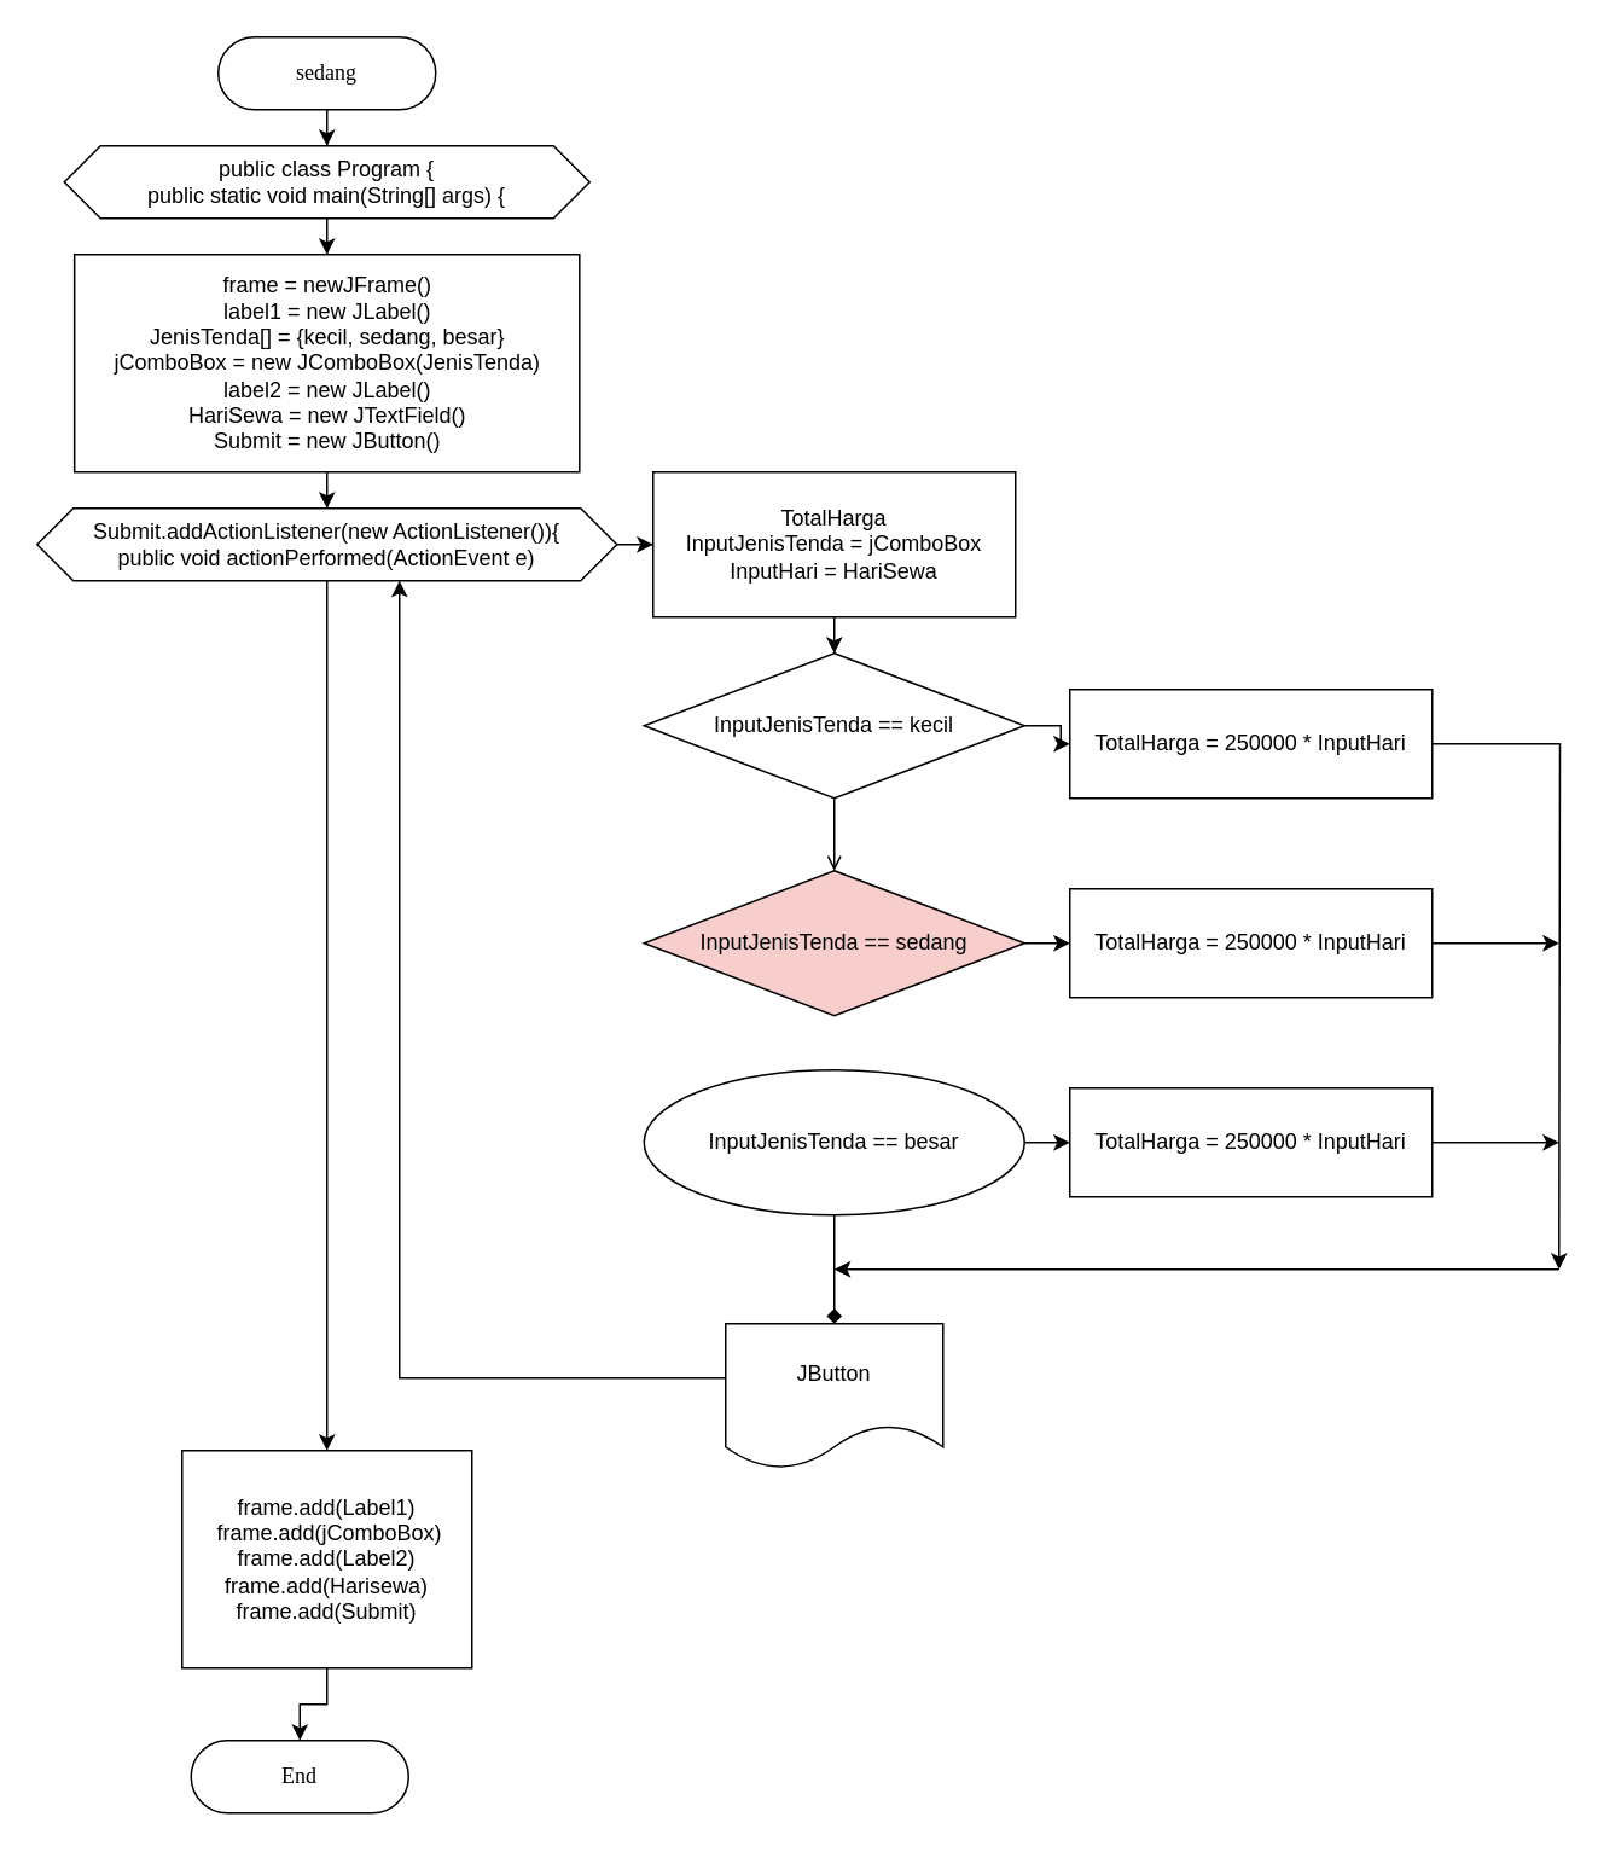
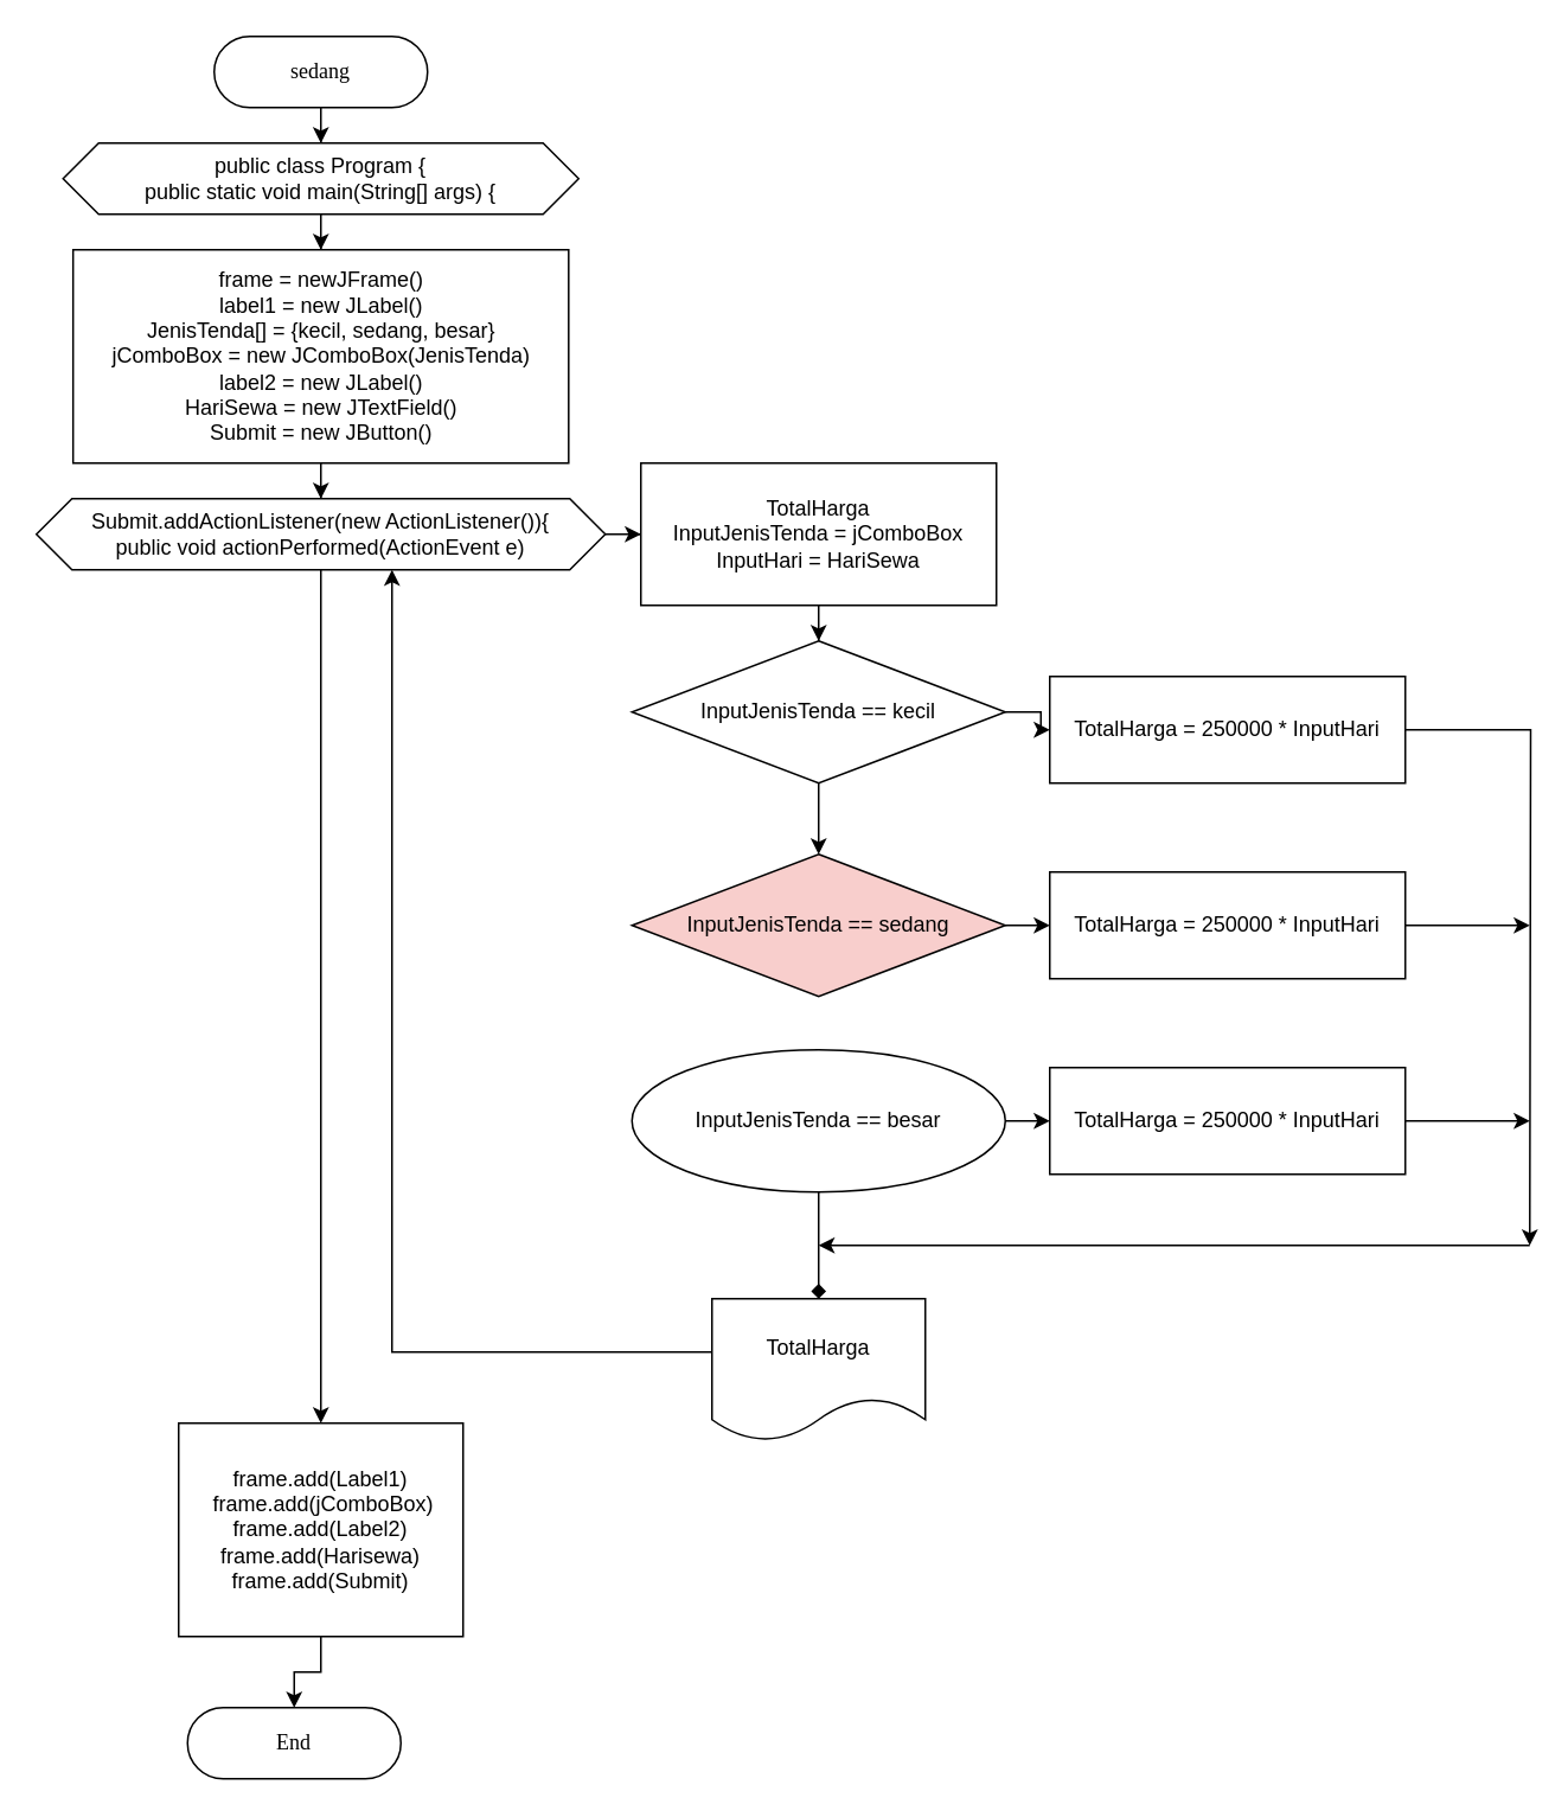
- <mxCell id="13" style="edgeStyle=orthogonalEdgeStyle;rounded=0;orthogonalLoop=1;jettySize=auto;html=1;fontSize=12;strokeColor=#000000;fontColor=#000000;endArrow=open;" edge="1" parent="1" source="15" target="17"><mxGeometry relative="1" as="geometry" /></mxCell>
+ <mxCell id="13" style="edgeStyle=orthogonalEdgeStyle;rounded=0;orthogonalLoop=1;jettySize=auto;html=1;fontSize=12;strokeColor=#000000;fontColor=#000000;" edge="1" parent="1" source="15" target="17"><mxGeometry relative="1" as="geometry" /></mxCell>
- <mxCell id="28" value="JButton" style="shape=document;whiteSpace=wrap;html=1;boundedLbl=1;strokeColor=#000000;fontColor=#000000;" vertex="1" parent="1"><mxGeometry x="400" y="730" width="120" height="80" as="geometry" /></mxCell>
+ <mxCell id="28" value="TotalHarga" style="shape=document;whiteSpace=wrap;html=1;boundedLbl=1;strokeColor=#000000;fontColor=#000000;" vertex="1" parent="1"><mxGeometry x="400" y="730" width="120" height="80" as="geometry" /></mxCell>
